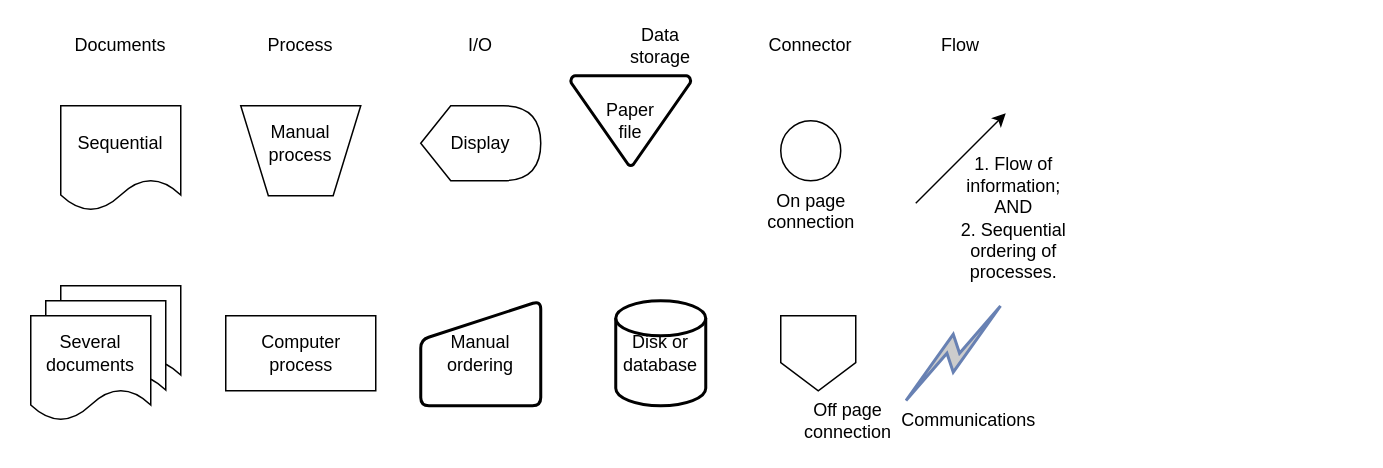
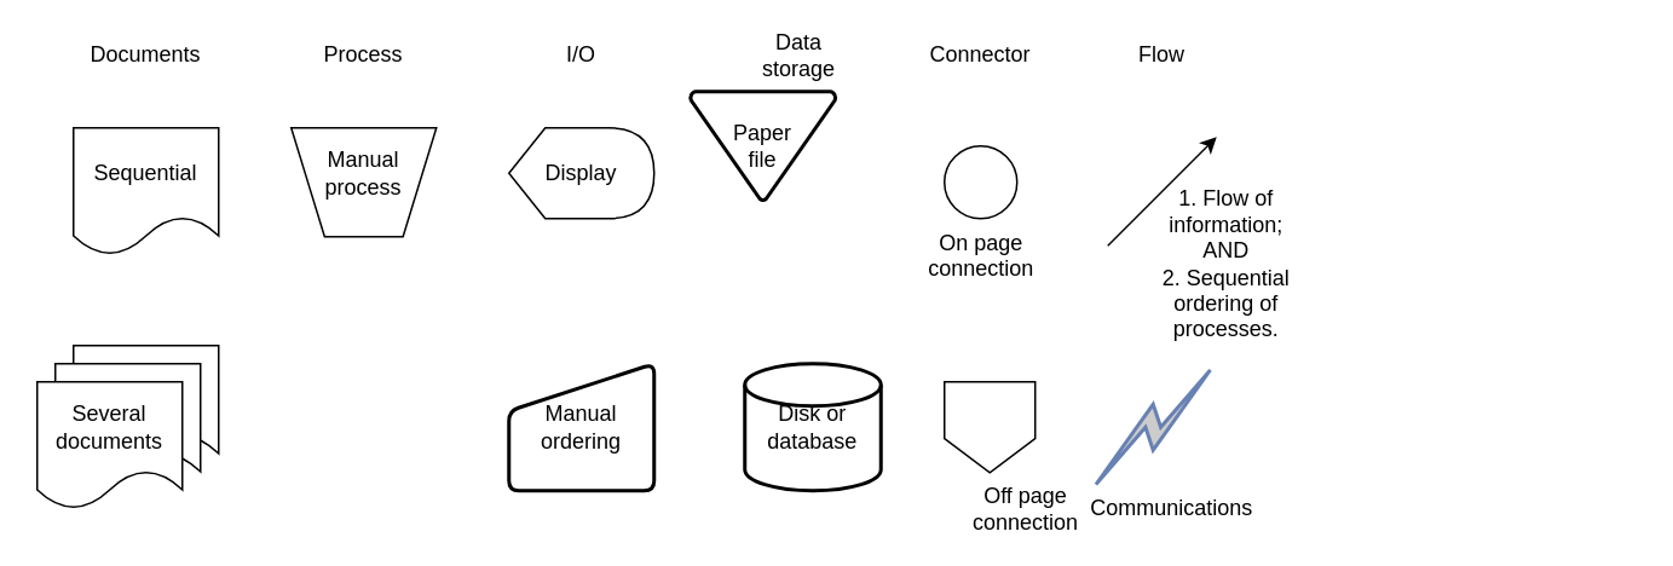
- <mxCell id="11" value="Computer&lt;br&gt;process" style="html=1;dashed=0;whitespace=wrap;" vertex="1" parent="1"><mxGeometry x="150" y="210" width="100" height="50" as="geometry" /></mxCell>
- <mxCell id="10" value="Disk or&lt;br&gt;database" style="strokeWidth=2;html=1;shape=mxgraph.flowchart.database;whiteSpace=wrap;" vertex="1" parent="1"><mxGeometry x="410" y="200" width="60" height="70" as="geometry" /></mxCell>
+ <mxCell id="10" value="Disk or&lt;br&gt;database" style="strokeWidth=2;html=1;shape=mxgraph.flowchart.database;whiteSpace=wrap;" vertex="1" parent="1"><mxGeometry x="410" y="200" width="75" height="70" as="geometry" /></mxCell>
